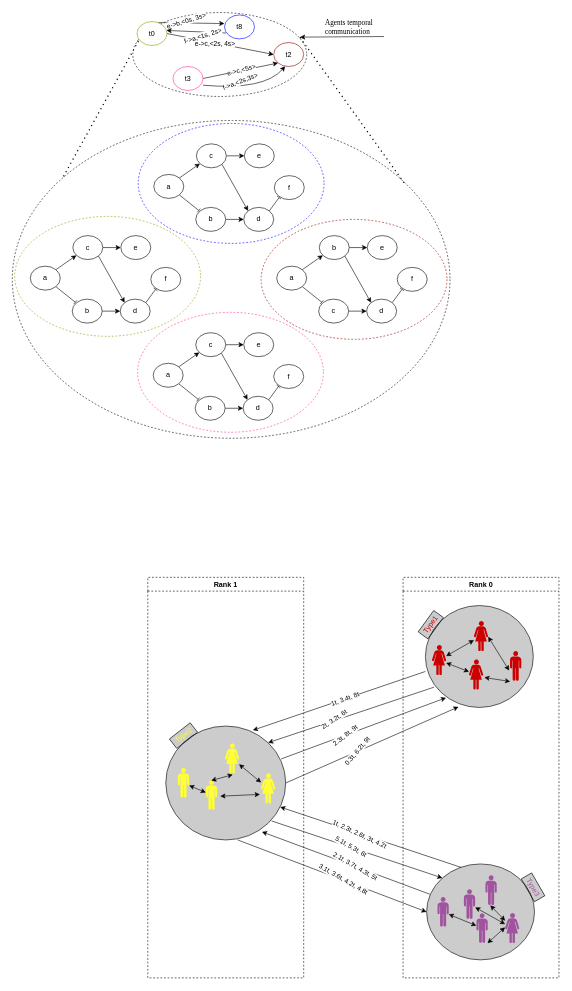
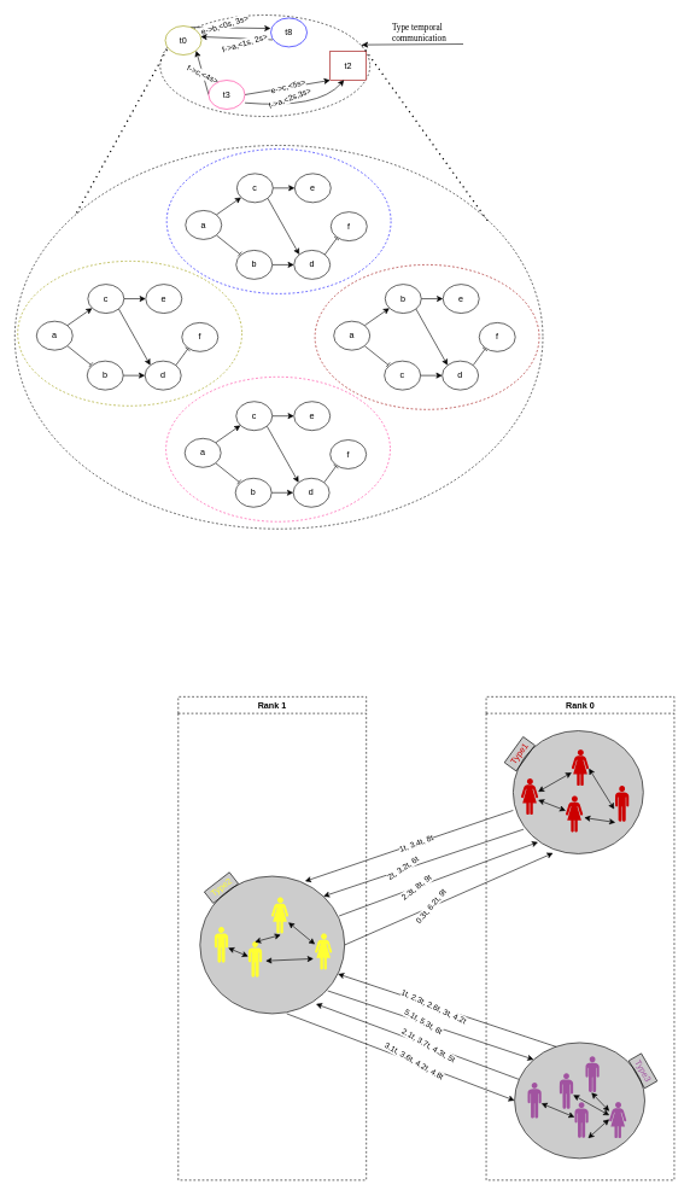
- <mxCell id="73" value="&lt;div align=&quot;left&quot;&gt;&lt;font face=&quot;Verdana&quot;&gt;Agents temporal &lt;br&gt;&lt;/font&gt;&lt;/div&gt;&lt;div align=&quot;left&quot;&gt;&lt;font face=&quot;vIOQpKhhw21pUGHrhAOD&quot;&gt;communication&lt;/font&gt;&lt;/div&gt;" style="text;html=1;align=left;verticalAlign=middle;resizable=0;points=[];autosize=1;strokeColor=none;fillColor=none;" parent="1" vertex="1"><mxGeometry x="540" y="20" width="120" height="50" as="geometry" /></mxCell>
+ <mxCell id="73" value="&lt;div align=&quot;left&quot;&gt;&lt;font face=&quot;Verdana&quot;&gt;Type temporal &lt;br&gt;&lt;/font&gt;&lt;/div&gt;&lt;div align=&quot;left&quot;&gt;&lt;font face=&quot;vIOQpKhhw21pUGHrhAOD&quot;&gt;communication&lt;/font&gt;&lt;/div&gt;" style="text;html=1;align=left;verticalAlign=middle;resizable=0;points=[];autosize=1;strokeColor=none;fillColor=none;" parent="1" vertex="1"><mxGeometry x="540" y="20" width="120" height="50" as="geometry" /></mxCell>
- <mxCell id="20" style="edgeStyle=none;rounded=0;orthogonalLoop=1;jettySize=auto;html=1;exitX=1;exitY=0.5;exitDx=0;exitDy=0;entryX=0;entryY=0.5;entryDx=0;entryDy=0;" parent="1" source="22" target="36" edge="1"><mxGeometry relative="1" as="geometry" /></mxCell>
- <mxCell id="21" value="e-&amp;gt;c,&amp;lt;2s, 4s&amp;gt;" style="edgeLabel;html=1;align=center;verticalAlign=middle;resizable=0;points=[];" parent="20" vertex="1" connectable="0"><mxGeometry x="-0.106" y="-1" relative="1" as="geometry"><mxPoint as="offset" /></mxGeometry></mxCell>
- <mxCell id="36" value="t2" style="ellipse;whiteSpace=wrap;html=1;strokeColor=#990000;" parent="1" vertex="1"><mxGeometry x="456" y="70" width="50" height="40" as="geometry" /></mxCell>
+ <mxCell id="36" value="t2" style="whiteSpace=wrap;html=1;strokeColor=#990000;rounded=0;" parent="1" vertex="1"><mxGeometry x="456" y="70" width="50" height="40" as="geometry" /></mxCell>
+ <mxCell id="66" style="edgeStyle=none;rounded=0;orthogonalLoop=1;jettySize=auto;html=1;exitX=0;exitY=0.5;exitDx=0;exitDy=0;entryX=1;entryY=1;entryDx=0;entryDy=0;" parent="1" source="70" target="22" edge="1"><mxGeometry relative="1" as="geometry" /></mxCell>
+ <mxCell id="67" value="f-&amp;gt;c,&amp;lt;4s&amp;gt;" style="edgeLabel;html=1;align=center;verticalAlign=middle;resizable=0;points=[];rotation=25;" parent="66" vertex="1" connectable="0"><mxGeometry x="-0.061" relative="1" as="geometry"><mxPoint as="offset" /></mxGeometry></mxCell>
